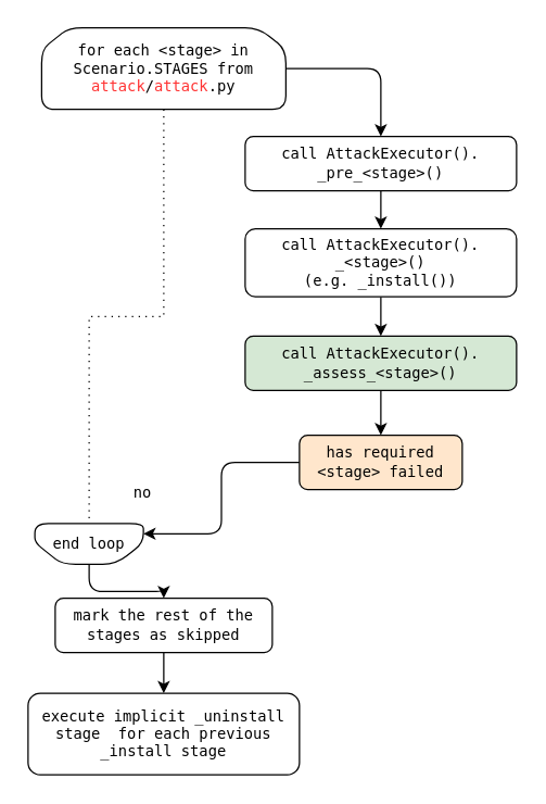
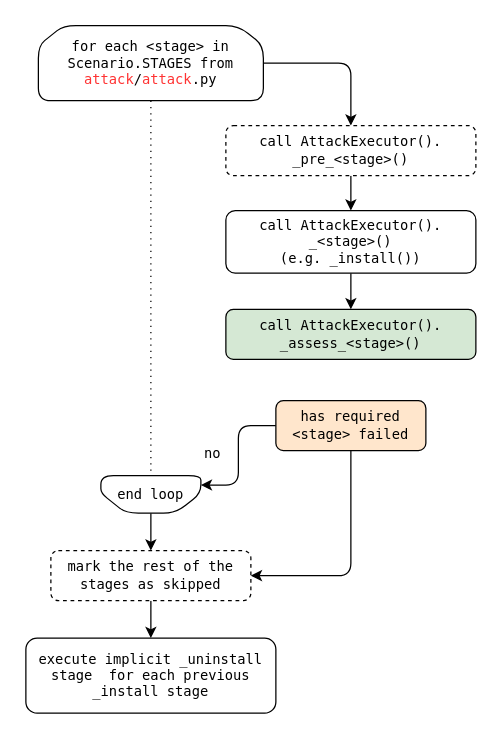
- <mxCell id="8" value="&lt;div style=&quot;font-size: 11px&quot;&gt;&lt;font style=&quot;font-size: 11px&quot;&gt;call AttackExecutor().&lt;/font&gt;&lt;/div&gt;&lt;div style=&quot;font-size: 11px&quot;&gt;&lt;font style=&quot;font-size: 11px&quot;&gt;_pre_&amp;lt;stage&amp;gt;()&lt;br style=&quot;font-size: 11px&quot;&gt;&lt;/font&gt;&lt;/div&gt;" style="rounded=1;whiteSpace=wrap;html=1;fontFamily=monospace;fontSize=11;" vertex="1" parent="1"><mxGeometry x="180" y="100" width="200" height="40" as="geometry" /></mxCell>
+ <mxCell id="8" value="&lt;div style=&quot;font-size: 11px&quot;&gt;&lt;font style=&quot;font-size: 11px&quot;&gt;call AttackExecutor().&lt;/font&gt;&lt;/div&gt;&lt;div style=&quot;font-size: 11px&quot;&gt;&lt;font style=&quot;font-size: 11px&quot;&gt;_pre_&amp;lt;stage&amp;gt;()&lt;br style=&quot;font-size: 11px&quot;&gt;&lt;/font&gt;&lt;/div&gt;" style="rounded=1;whiteSpace=wrap;html=1;fontFamily=monospace;fontSize=11;dashed=1;" vertex="1" parent="1"><mxGeometry x="180" y="100" width="200" height="40" as="geometry" /></mxCell>
- <mxCell id="11" style="edgeStyle=orthogonalEdgeStyle;rounded=1;orthogonalLoop=1;jettySize=auto;html=1;fontFamily=monospace;fontSize=11;" edge="1" parent="1" source="12" target="15"><mxGeometry relative="1" as="geometry" /></mxCell>
- <mxCell id="16" value="no" style="text;html=1;resizable=0;points=[];autosize=1;align=left;verticalAlign=top;spacingTop=-4;fontFamily=monospace;fontSize=11;" vertex="1" parent="1"><mxGeometry x="96" y="353" width="30" height="20" as="geometry" /></mxCell>
+ <mxCell id="16" value="no" style="text;html=1;resizable=0;points=[];autosize=1;align=left;verticalAlign=top;spacingTop=-4;fontFamily=monospace;fontSize=11;" vertex="1" parent="1"><mxGeometry x="161" y="353" width="30" height="20" as="geometry" /></mxCell>
- <mxCell id="6" value="&lt;font style=&quot;font-size: 11px;&quot;&gt;end loop&lt;br style=&quot;font-size: 11px;&quot;&gt;&lt;/font&gt;" style="shape=loopLimit;whiteSpace=wrap;html=1;rounded=1;flipV=1;fontFamily=monospace;fontSize=11;" vertex="1" parent="1"><mxGeometry x="25" y="385" width="80" height="30" as="geometry" /></mxCell>
+ <mxCell id="6" value="&lt;font style=&quot;font-size: 11px;&quot;&gt;end loop&lt;br style=&quot;font-size: 11px;&quot;&gt;&lt;/font&gt;" style="shape=loopLimit;whiteSpace=wrap;html=1;rounded=1;flipV=1;fontFamily=monospace;fontSize=11;" vertex="1" parent="1"><mxGeometry x="80" y="380" width="80" height="30" as="geometry" /></mxCell>
+ <mxCell id="14" style="edgeStyle=orthogonalEdgeStyle;rounded=1;orthogonalLoop=1;jettySize=auto;html=1;exitX=0.5;exitY=1;exitDx=0;exitDy=0;entryX=1;entryY=0.5;entryDx=0;entryDy=0;fontFamily=monospace;fontSize=11;" edge="1" parent="1" source="15" target="18"><mxGeometry relative="1" as="geometry"><mxPoint x="210" y="470" as="targetPoint" /></mxGeometry></mxCell>
- <mxCell id="18" value="&lt;font style=&quot;font-size: 11px;&quot;&gt;mark the rest of the stages as skipped&lt;/font&gt;" style="rounded=1;whiteSpace=wrap;html=1;fontFamily=monospace;fontSize=11;" vertex="1" parent="1"><mxGeometry x="40" y="440" width="160" height="40" as="geometry" /></mxCell>
+ <mxCell id="18" value="&lt;font style=&quot;font-size: 11px;&quot;&gt;mark the rest of the stages as skipped&lt;/font&gt;" style="rounded=1;whiteSpace=wrap;html=1;fontFamily=monospace;fontSize=11;dashed=1;" vertex="1" parent="1"><mxGeometry x="40" y="440" width="160" height="40" as="geometry" /></mxCell>
